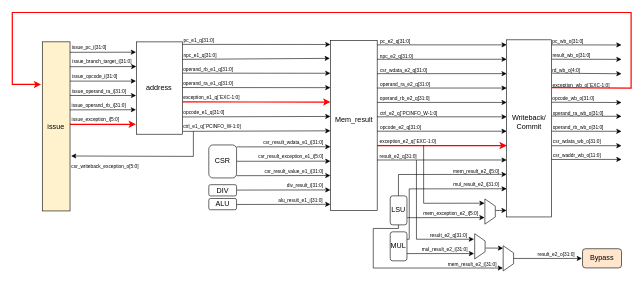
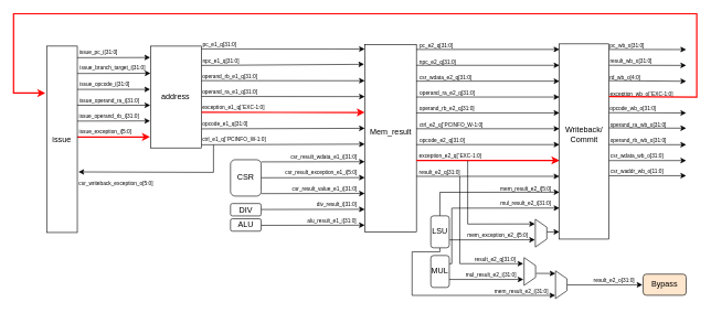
- <mxCell id="101" value="issue" style="rounded=1;whiteSpace=wrap;html=1;arcSize=0;fillColor=#fff2cc;" parent="1" vertex="1"><mxGeometry x="70" y="69" width="46.28" height="282" as="geometry" /></mxCell>
+ <mxCell id="101" value="issue" style="rounded=1;whiteSpace=wrap;html=1;arcSize=0;" parent="1" vertex="1"><mxGeometry x="70" y="69" width="46.28" height="282" as="geometry" /></mxCell>
